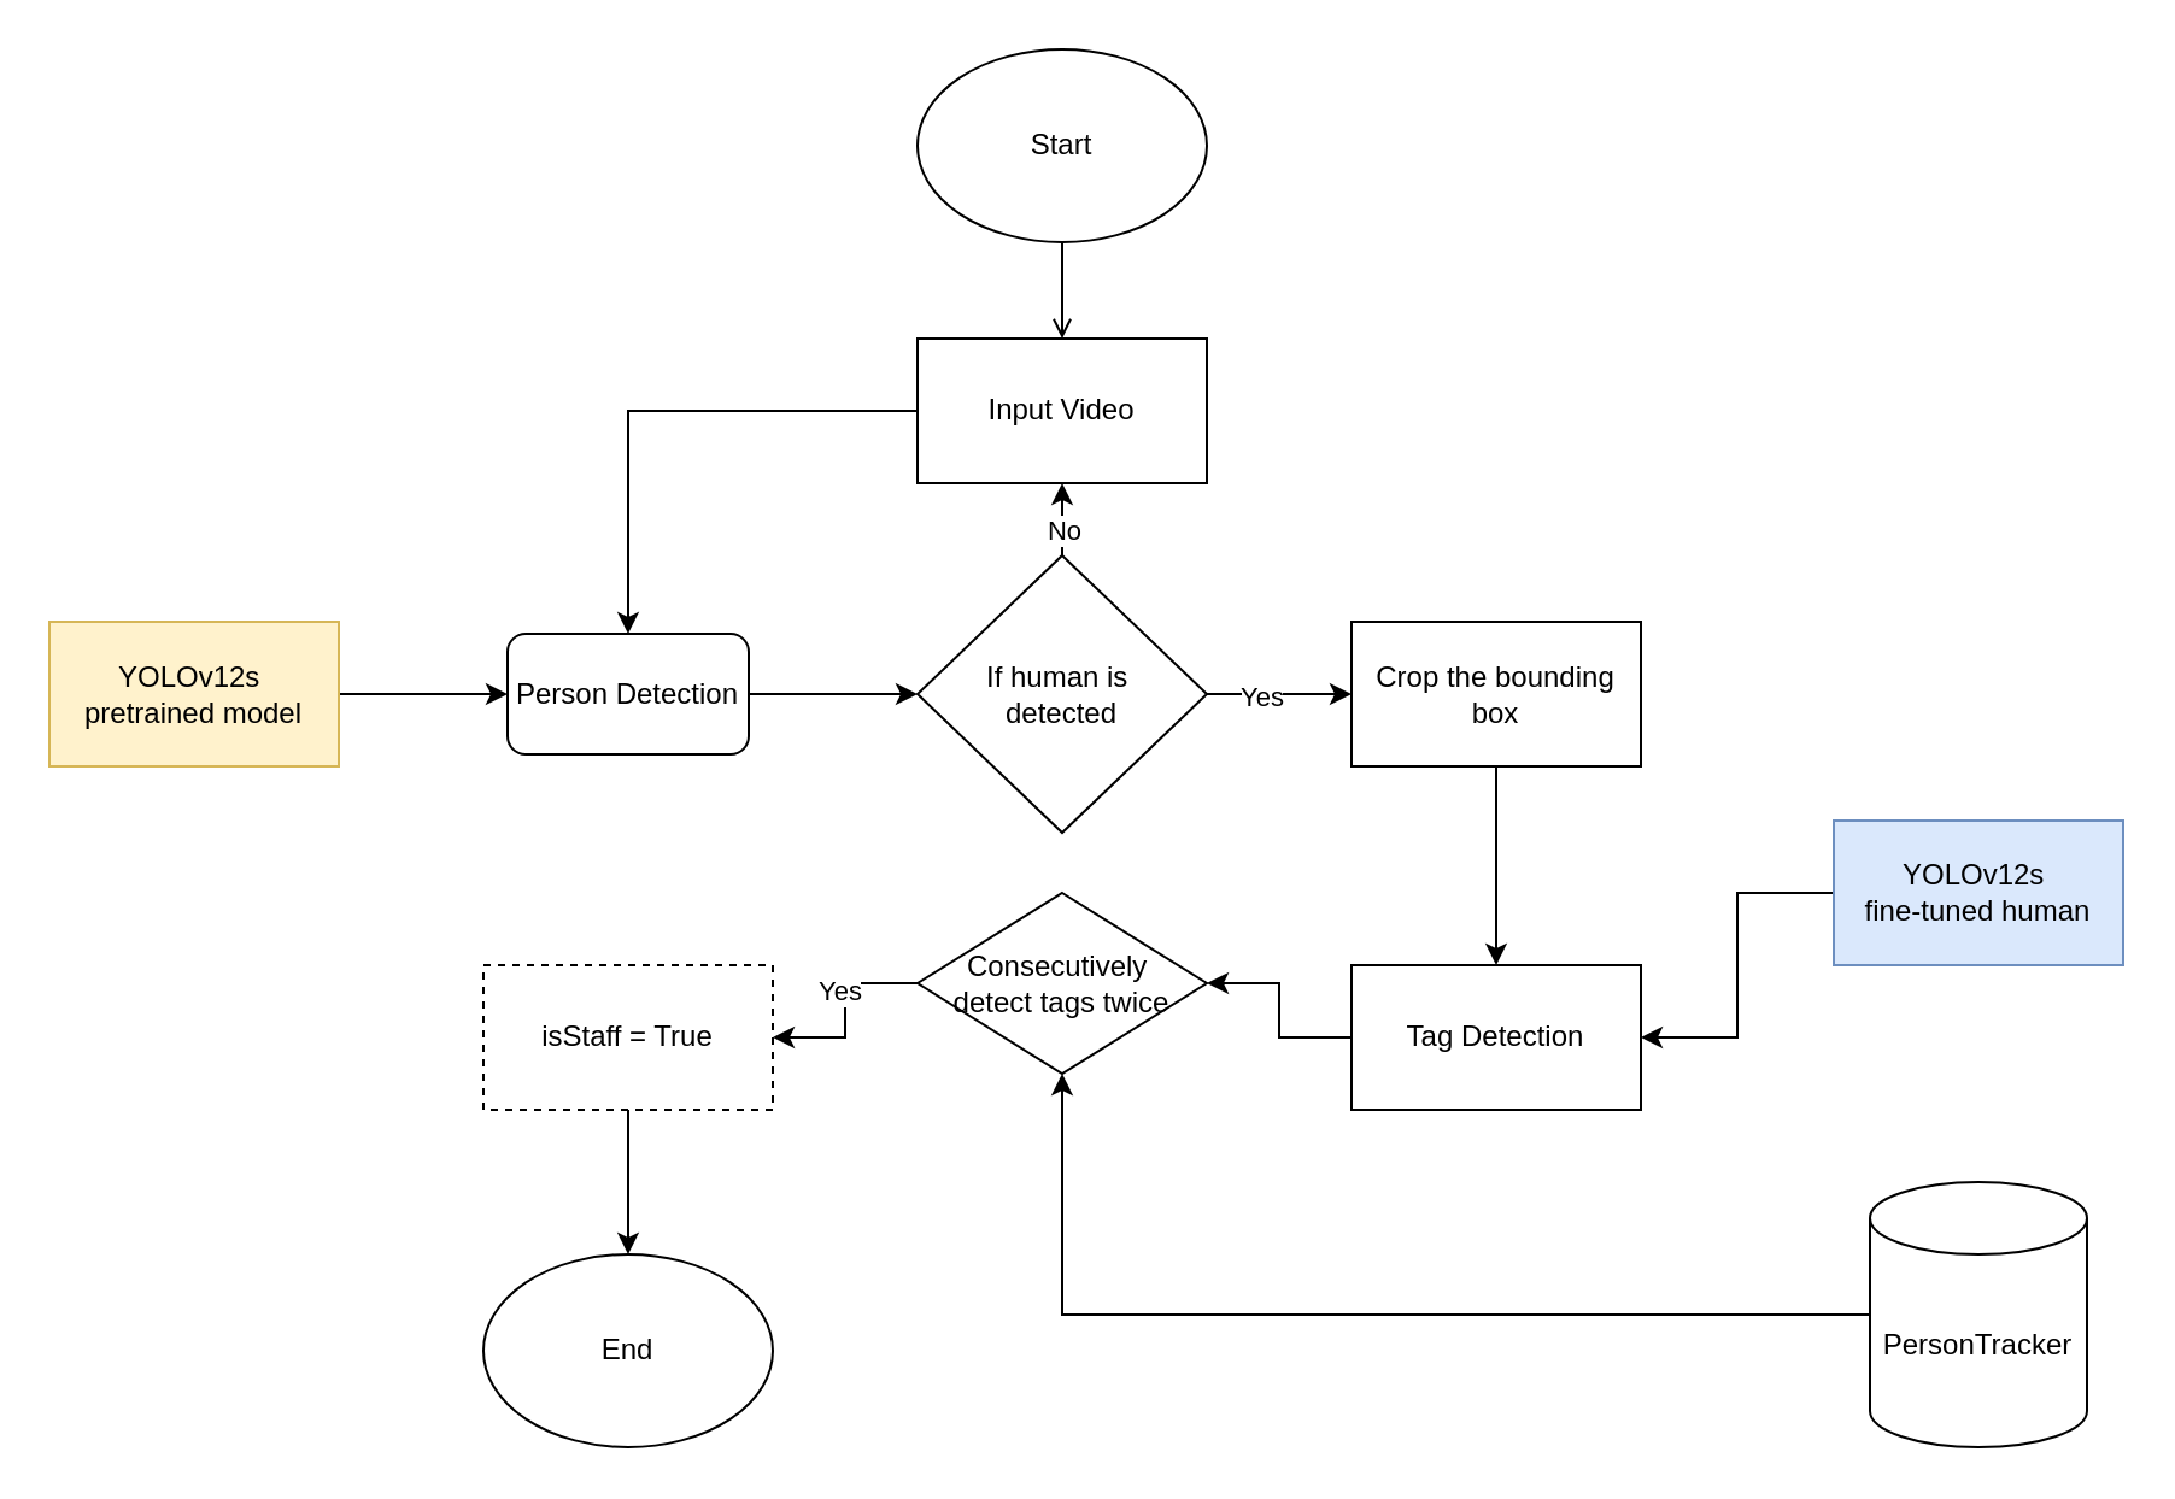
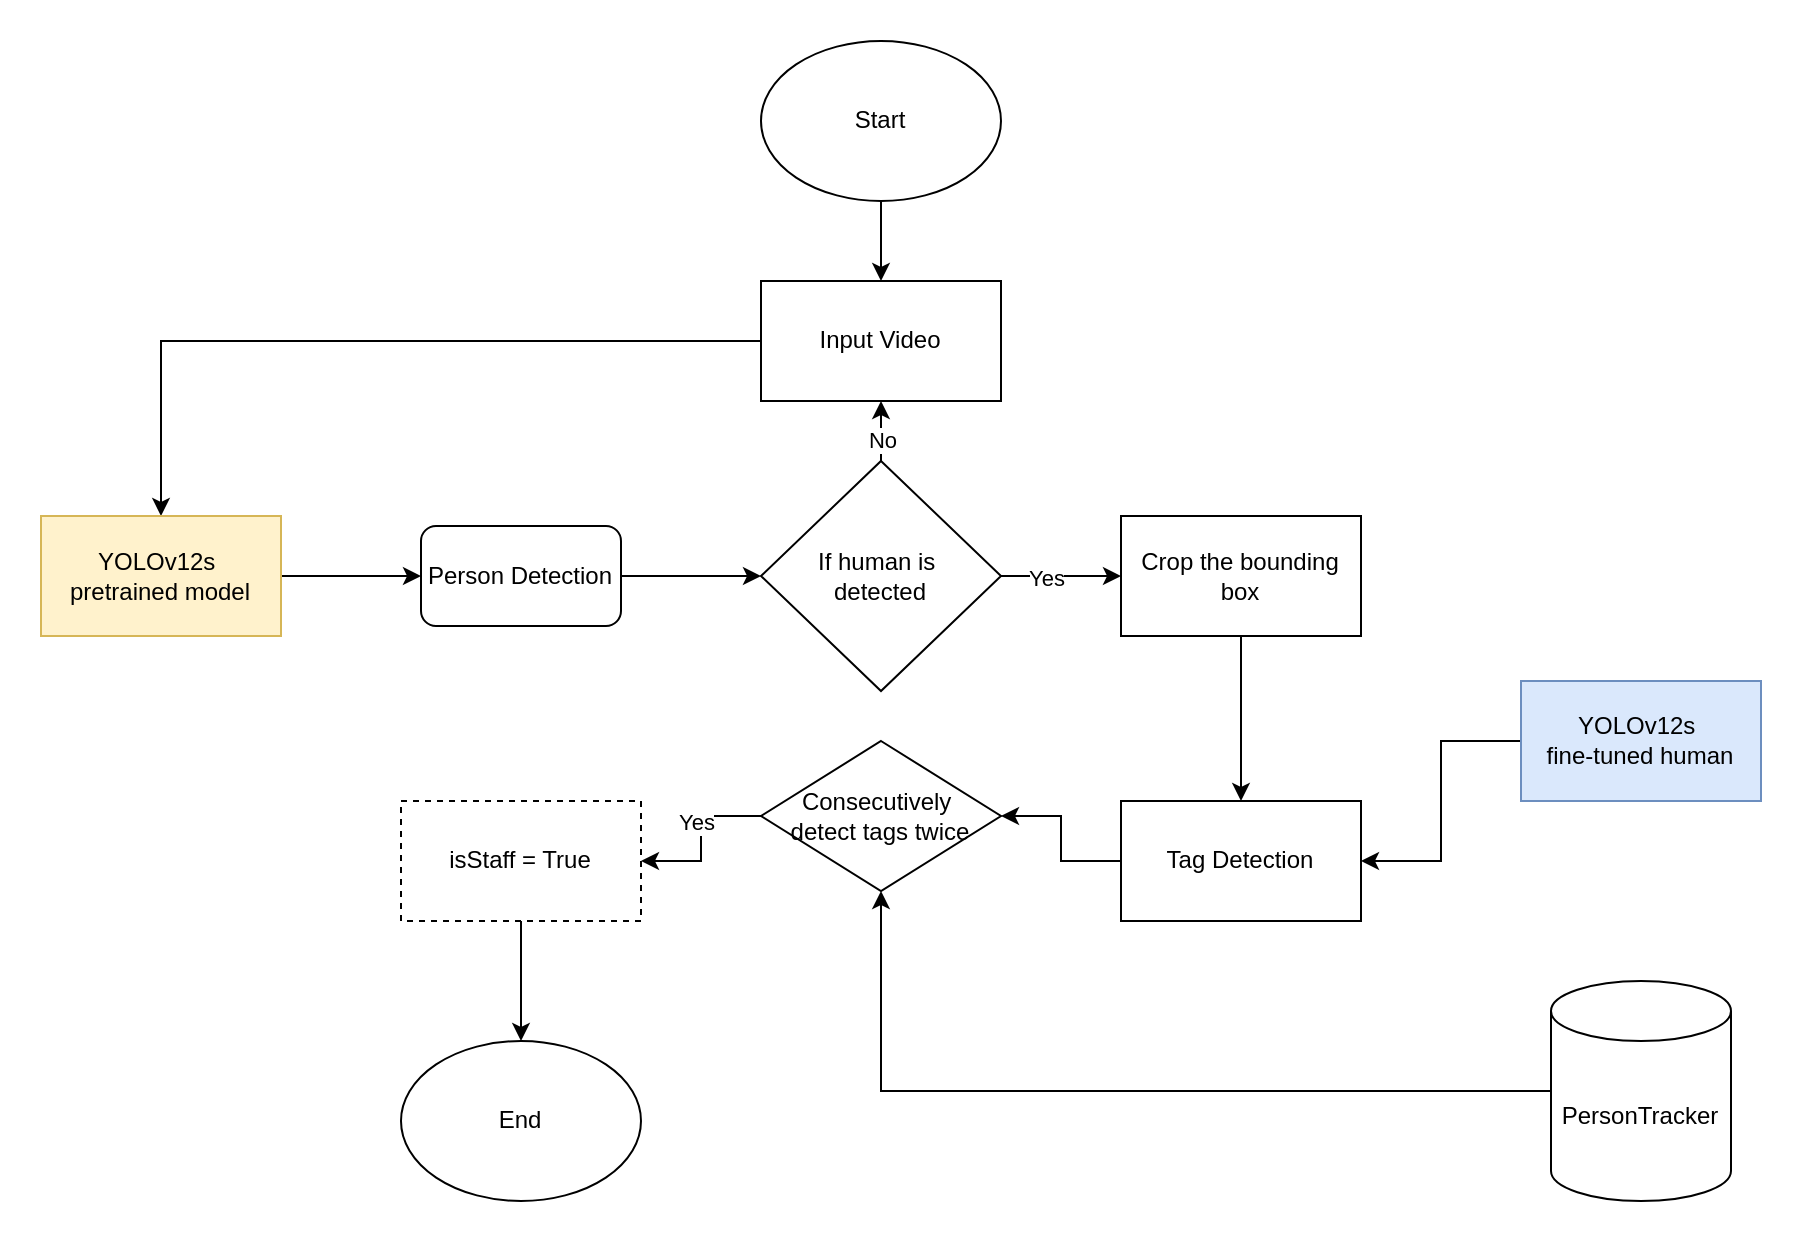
- <mxCell id="2" value="" style="edgeStyle=orthogonalEdgeStyle;rounded=0;orthogonalLoop=1;jettySize=auto;html=1;endArrow=open;" edge="1" parent="1" source="3" target="5"><mxGeometry relative="1" as="geometry" /></mxCell>
+ <mxCell id="2" value="" style="edgeStyle=orthogonalEdgeStyle;rounded=0;orthogonalLoop=1;jettySize=auto;html=1;" edge="1" parent="1" source="3" target="5"><mxGeometry relative="1" as="geometry" /></mxCell>
- <mxCell id="4" style="edgeStyle=orthogonalEdgeStyle;rounded=0;orthogonalLoop=1;jettySize=auto;html=1;entryX=0.5;entryY=0;entryDx=0;entryDy=0;" edge="1" parent="1" source="5" target="7"><mxGeometry relative="1" as="geometry" /></mxCell>
+ <mxCell id="4" style="edgeStyle=orthogonalEdgeStyle;rounded=0;orthogonalLoop=1;jettySize=auto;html=1;" edge="1" parent="1" source="5" target="24"><mxGeometry relative="1" as="geometry" /></mxCell>
